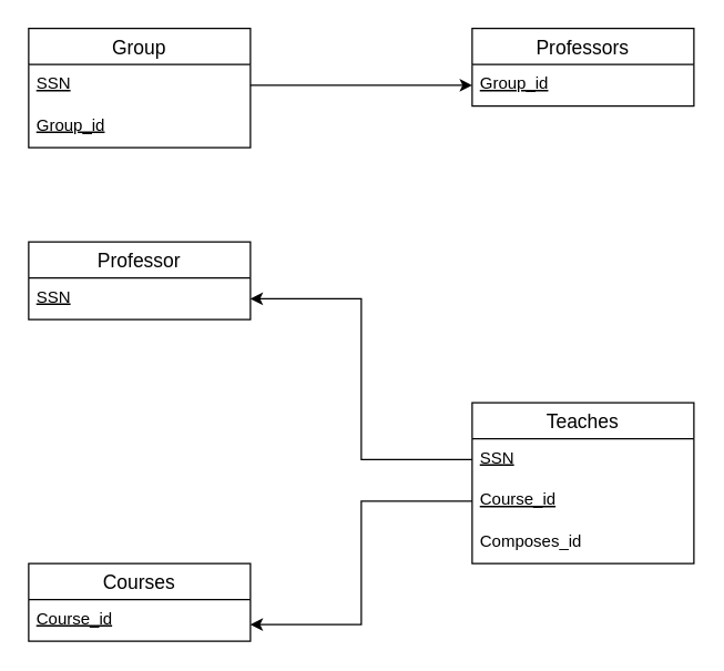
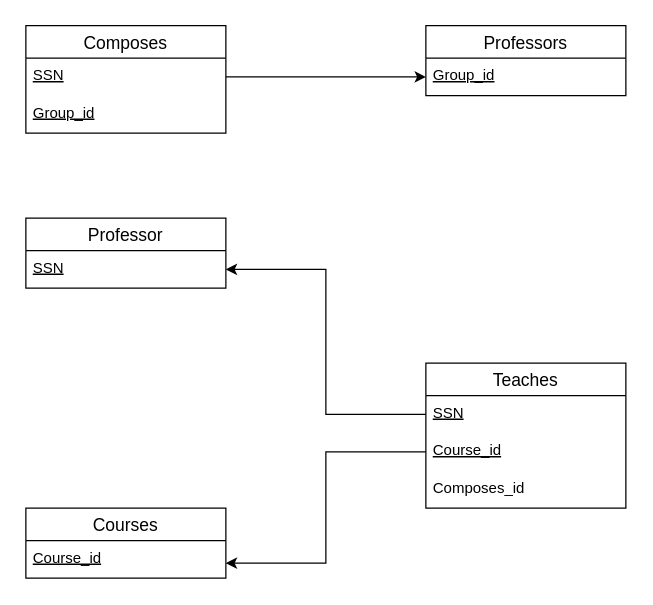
- <mxCell id="12" value="Group" style="swimlane;fontStyle=0;childLayout=stackLayout;horizontal=1;startSize=26;horizontalStack=0;resizeParent=1;resizeParentMax=0;resizeLast=0;collapsible=1;marginBottom=0;align=center;fontSize=14;" vertex="1" parent="1"><mxGeometry x="20" y="20" width="160" height="86" as="geometry" /></mxCell>
+ <mxCell id="12" value="Composes" style="swimlane;fontStyle=0;childLayout=stackLayout;horizontal=1;startSize=26;horizontalStack=0;resizeParent=1;resizeParentMax=0;resizeLast=0;collapsible=1;marginBottom=0;align=center;fontSize=14;" vertex="1" parent="1"><mxGeometry x="20" y="20" width="160" height="86" as="geometry" /></mxCell>
